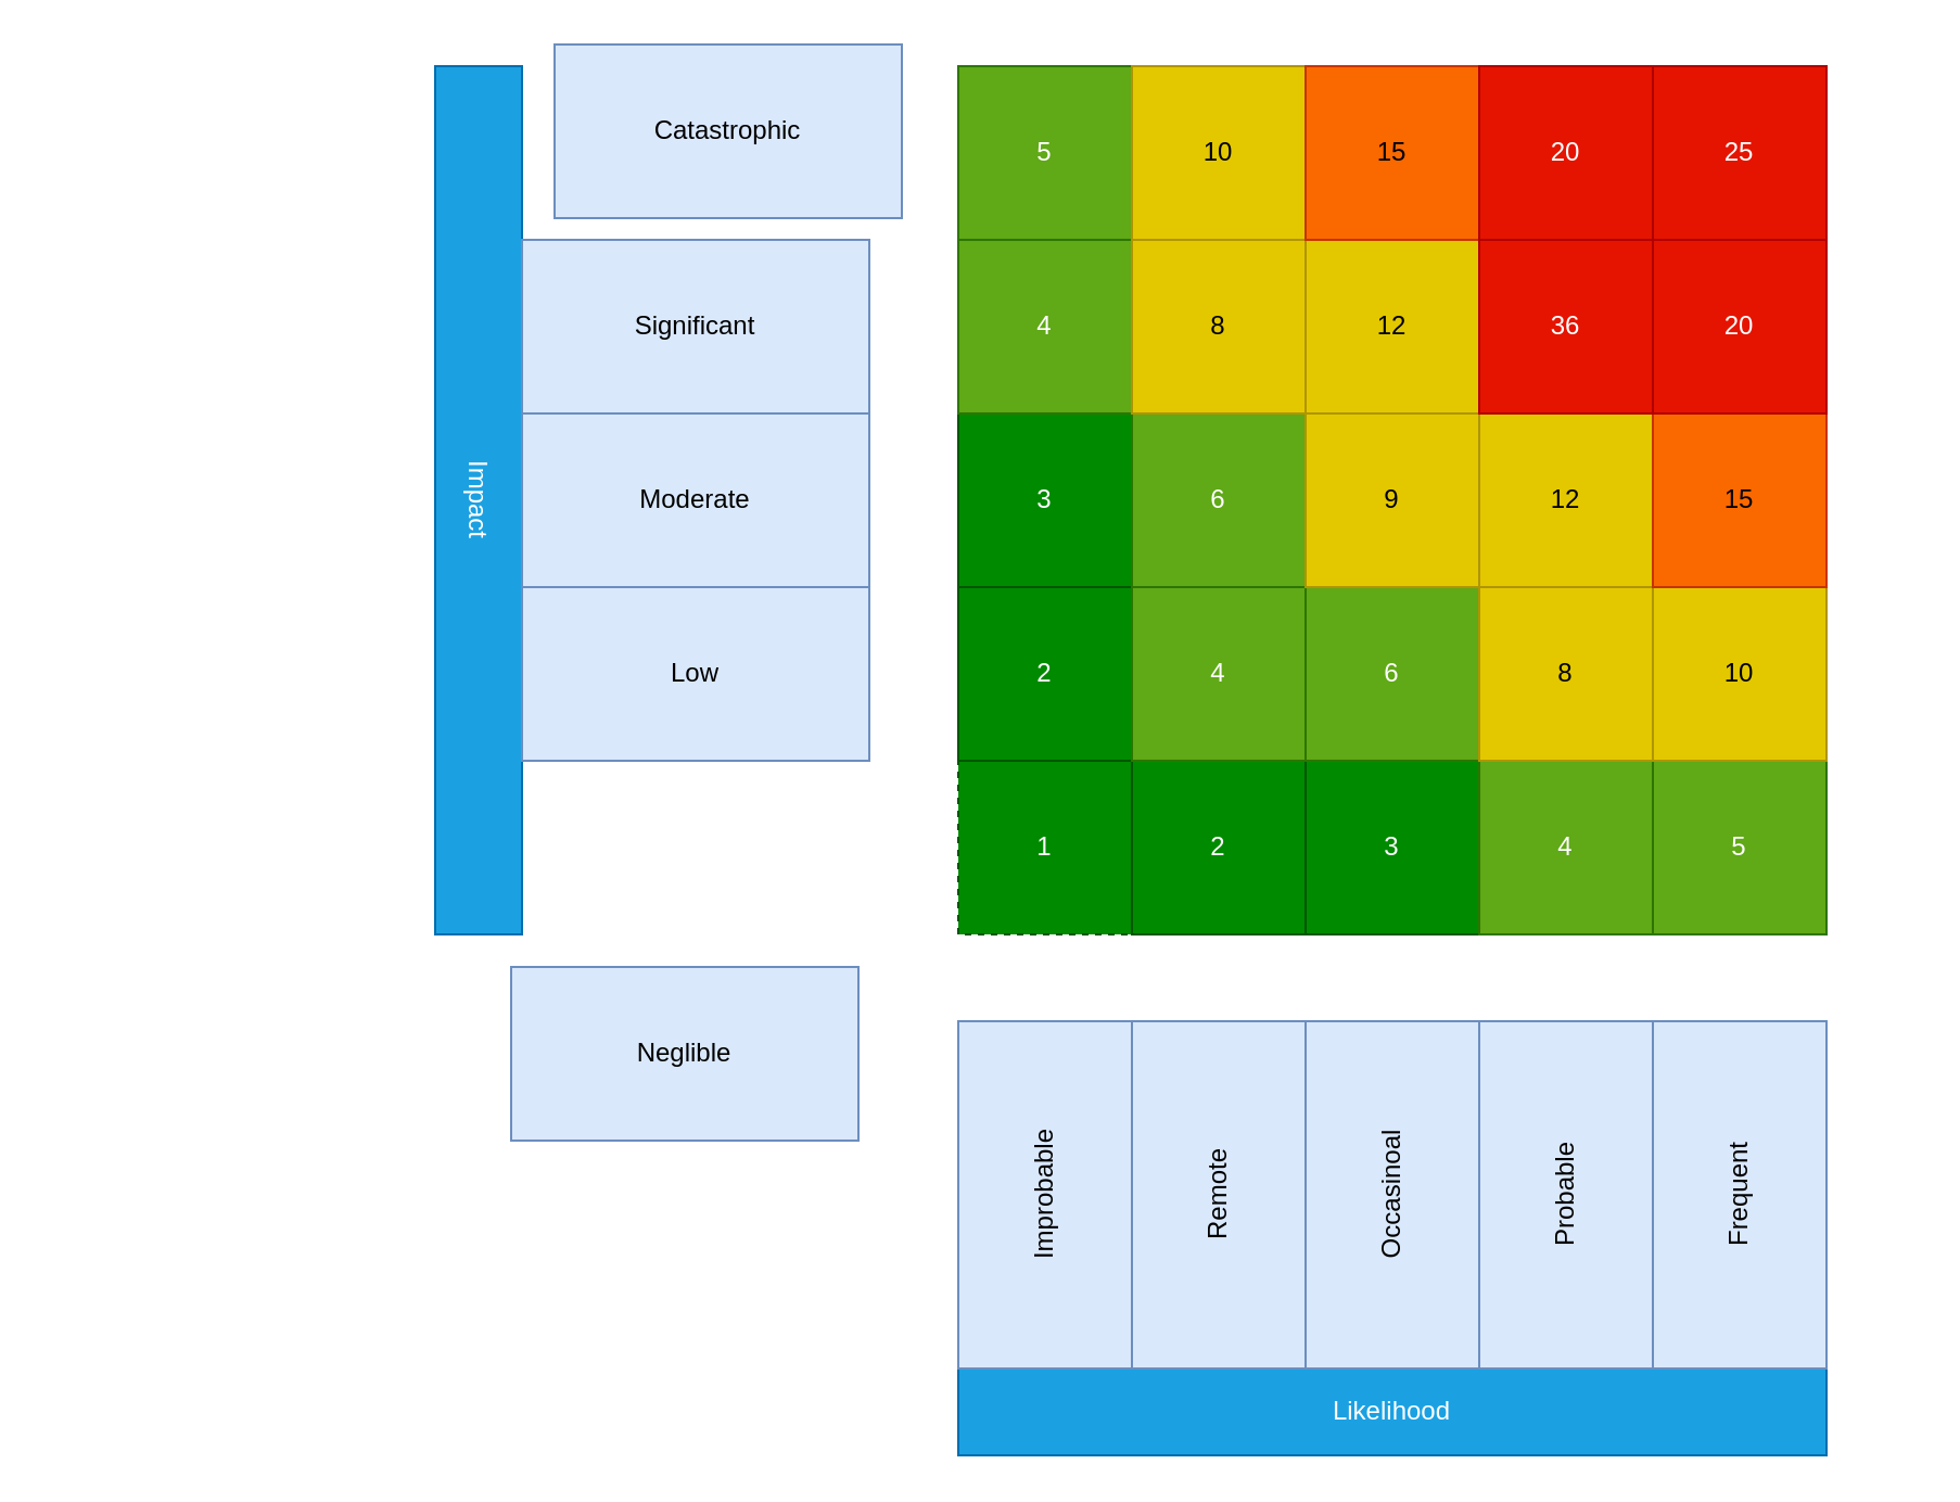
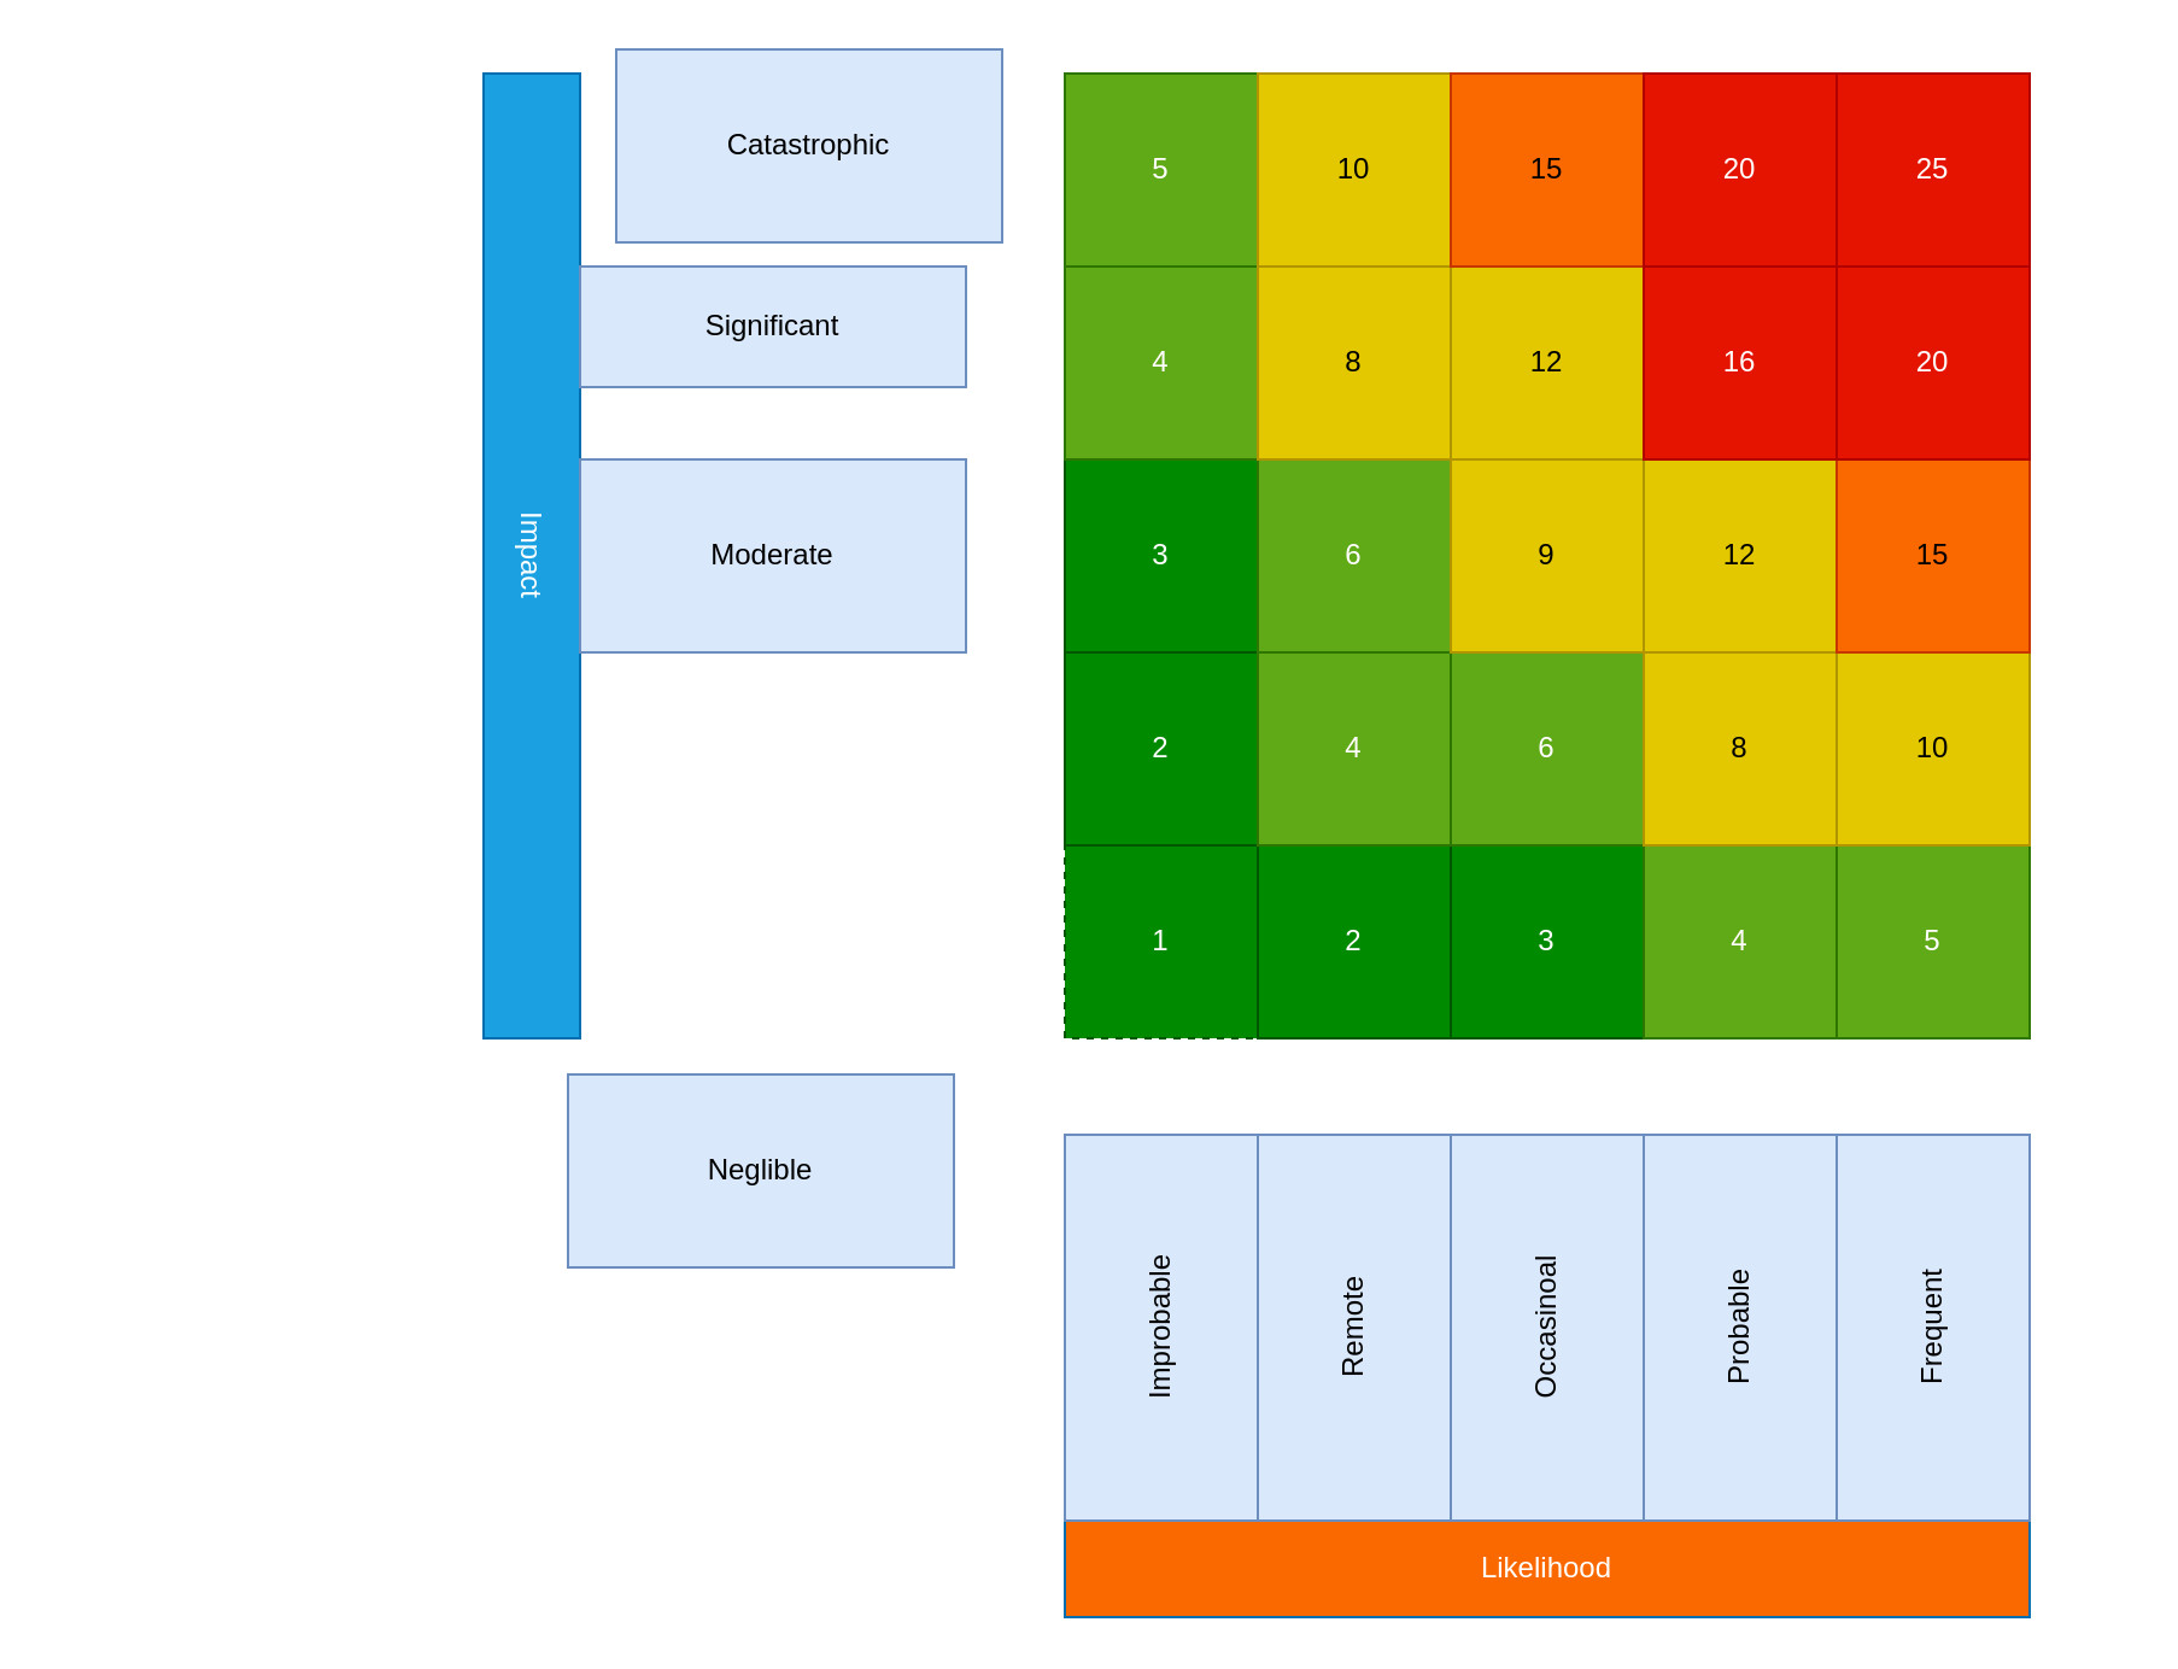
- <mxCell id="32" value="Significant" style="rounded=0;whiteSpace=wrap;html=1;fillColor=#dae8fc;strokeColor=#6c8ebf;" vertex="1" parent="1"><mxGeometry x="240" y="110" width="160" height="80" as="geometry" /></mxCell>
+ <mxCell id="32" value="Significant" style="rounded=0;whiteSpace=wrap;html=1;fillColor=#dae8fc;strokeColor=#6c8ebf;" vertex="1" parent="1"><mxGeometry x="240" y="110" width="160" height="50" as="geometry" /></mxCell>
- <mxCell id="22" value="36" style="whiteSpace=wrap;html=1;aspect=fixed;fillColor=#e51400;fontColor=#ffffff;strokeColor=#B20000;" vertex="1" parent="1"><mxGeometry x="681" y="110" width="80" height="80" as="geometry" /></mxCell>
+ <mxCell id="22" value="16" style="whiteSpace=wrap;html=1;aspect=fixed;fillColor=#e51400;fontColor=#ffffff;strokeColor=#B20000;" vertex="1" parent="1"><mxGeometry x="681" y="110" width="80" height="80" as="geometry" /></mxCell>
- <mxCell id="30" value="Low" style="rounded=0;whiteSpace=wrap;html=1;fillColor=#dae8fc;strokeColor=#6c8ebf;" vertex="1" parent="1"><mxGeometry x="240" y="270" width="160" height="80" as="geometry" /></mxCell>
- <mxCell id="3" value="&lt;div&gt;Likelihood&lt;/div&gt;" style="rounded=0;whiteSpace=wrap;html=1;rotation=0;fillColor=#1ba1e2;fontColor=#ffffff;strokeColor=#006EAF;" vertex="1" parent="1"><mxGeometry x="441" y="630" width="400" height="40" as="geometry" /></mxCell>
+ <mxCell id="3" value="&lt;div&gt;Likelihood&lt;/div&gt;" style="rounded=0;whiteSpace=wrap;html=1;rotation=0;fillColor=#fa6800;fontColor=#ffffff;strokeColor=#006EAF;" vertex="1" parent="1"><mxGeometry x="441" y="630" width="400" height="40" as="geometry" /></mxCell>
